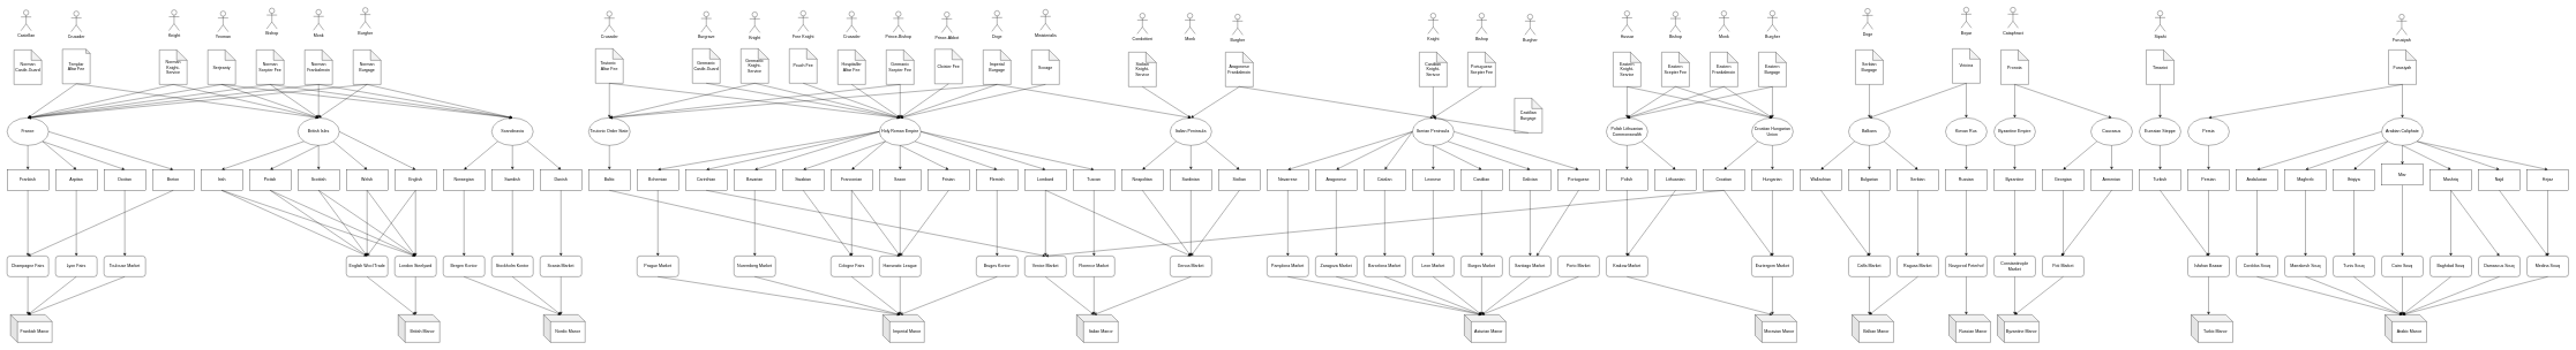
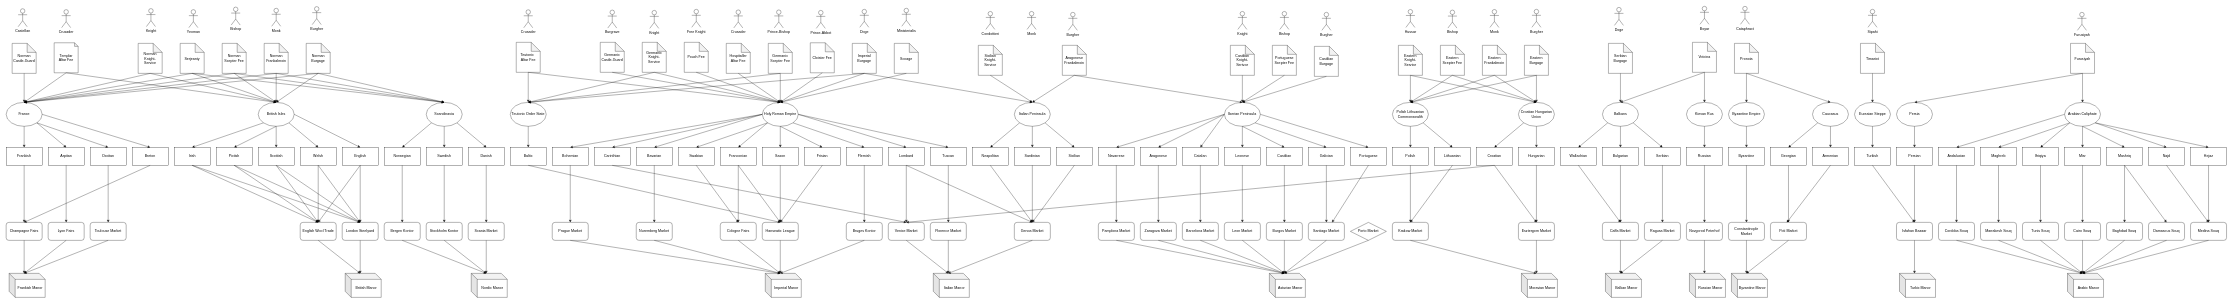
+ <mxCell id="254" value="" style="endArrow=classic;html=1;entryX=0.5;entryY=0;entryDx=0;entryDy=0;exitX=0.5;exitY=1;exitDx=0;exitDy=0;exitPerimeter=0;" edge="1" parent="1" source="247" target="119"><mxGeometry width="50" height="50" relative="1" as="geometry"><mxPoint x="60" y="870" as="sourcePoint" /><mxPoint x="110" y="820" as="targetPoint" /></mxGeometry></mxCell>
- <mxCell id="299" value="Castilian Burgage" style="shape=note;whiteSpace=wrap;html=1;backgroundOutline=1;darkOpacity=0.05;" vertex="1" parent="1"><mxGeometry x="4375" y="283.5" width="80" height="100" as="geometry" /></mxCell>
+ <mxCell id="299" value="Castilian Burgage" style="shape=note;whiteSpace=wrap;html=1;backgroundOutline=1;darkOpacity=0.05;" vertex="1" parent="1"><mxGeometry x="4380" y="153.5" width="80" height="100" as="geometry" /></mxCell>
- <mxCell id="92" value="Misr" style="rounded=0;whiteSpace=wrap;html=1;" parent="1" vertex="1"><mxGeometry x="6880" y="475" width="120" height="60" as="geometry" /></mxCell>
+ <mxCell id="92" value="Misr" style="rounded=0;whiteSpace=wrap;html=1;" parent="1" vertex="1"><mxGeometry x="6880" y="490" width="120" height="60" as="geometry" /></mxCell>
- <mxCell id="215" value="Porto Market" style="rounded=1;whiteSpace=wrap;html=1;" vertex="1" parent="1"><mxGeometry x="4500" y="740" width="120" height="60" as="geometry" /></mxCell>
+ <mxCell id="215" value="Porto Market" style="rhombus;whiteSpace=wrap;html=1;" vertex="1" parent="1"><mxGeometry x="4500" y="740" width="120" height="60" as="geometry" /></mxCell>
